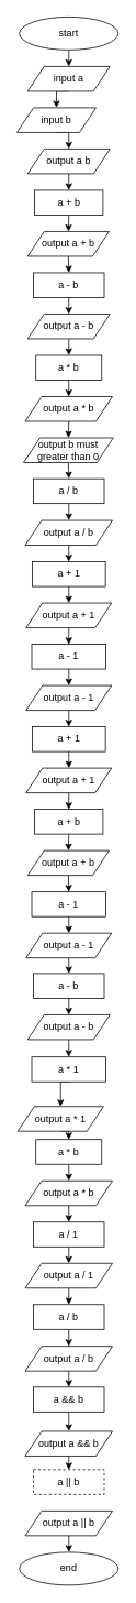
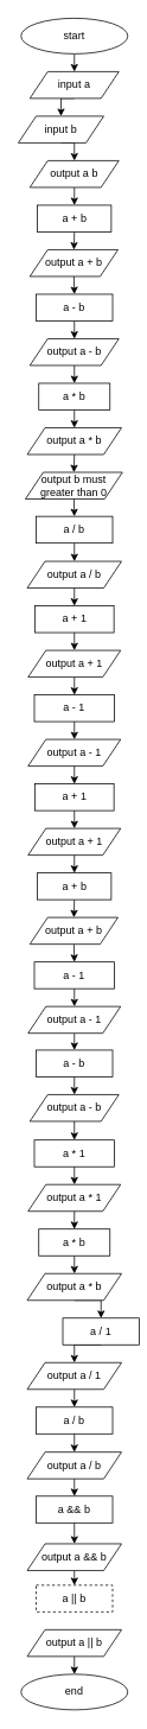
- <mxCell id="55" value="output a * 1" style="shape=parallelogram;perimeter=parallelogramPerimeter;whiteSpace=wrap;html=1;fixedSize=1;" vertex="1" parent="1"><mxGeometry x="21" y="1340" width="104" height="30" as="geometry" /></mxCell>
+ <mxCell id="55" value="output a * 1" style="shape=parallelogram;perimeter=parallelogramPerimeter;whiteSpace=wrap;html=1;fixedSize=1;" vertex="1" parent="1"><mxGeometry x="31" y="1330" width="104" height="30" as="geometry" /></mxCell>
- <mxCell id="61" value="a / 1" style="rounded=0;whiteSpace=wrap;html=1;" vertex="1" parent="1"><mxGeometry x="40" y="1480" width="86" height="30" as="geometry" /></mxCell>
+ <mxCell id="61" value="a / 1" style="rounded=0;whiteSpace=wrap;html=1;" vertex="1" parent="1"><mxGeometry x="70" y="1480" width="86" height="30" as="geometry" /></mxCell>
